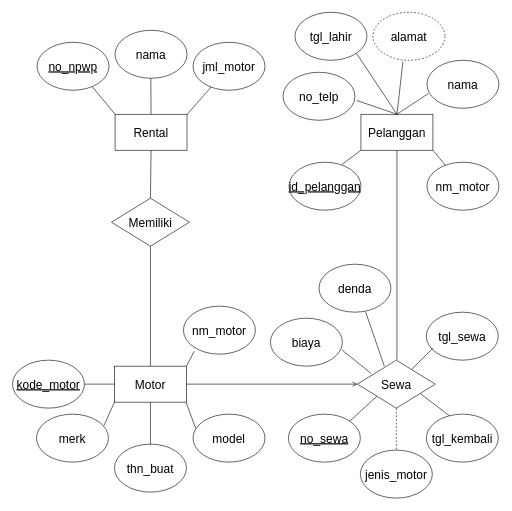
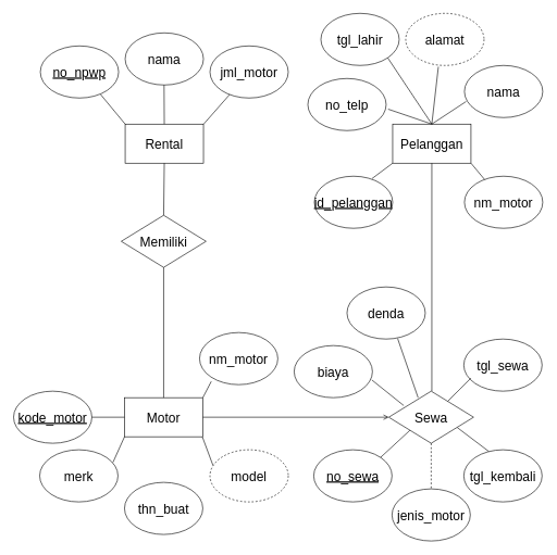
- <mxCell id="33" value="" style="endArrow=none;html=1;entryX=0.5;entryY=0;entryDx=0;entryDy=0;exitX=0.5;exitY=1;exitDx=0;exitDy=0;" parent="1" source="3" target="12" edge="1"><mxGeometry width="50" height="50" relative="1" as="geometry"><mxPoint x="250" y="690" as="sourcePoint" /><mxPoint x="250" y="410" as="targetPoint" /></mxGeometry></mxCell>
- <mxCell id="13" value="&lt;font style=&quot;font-size: 20px&quot;&gt;model&lt;/font&gt;" style="ellipse;whiteSpace=wrap;html=1;" parent="1" vertex="1"><mxGeometry x="321" y="690" width="120" height="80" as="geometry" /></mxCell>
+ <mxCell id="13" value="&lt;font style=&quot;font-size: 20px&quot;&gt;model&lt;/font&gt;" style="ellipse;whiteSpace=wrap;html=1;dashed=1;" parent="1" vertex="1"><mxGeometry x="321" y="690" width="120" height="80" as="geometry" /></mxCell>
